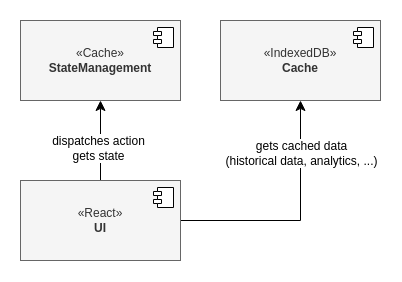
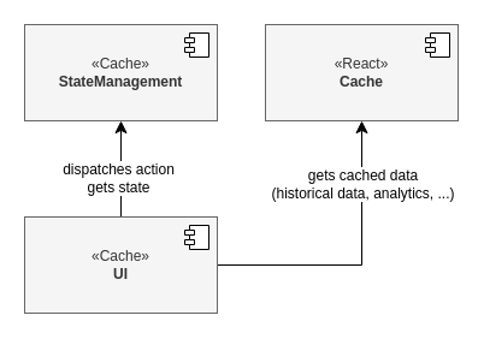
- <mxCell id="10" value="«IndexedDB»&lt;br&gt;&lt;b&gt;Cache&lt;/b&gt;" style="html=1;dropTarget=0;whiteSpace=wrap;fontFamily=Helvetica;fontSize=12;fontColor=#333333;fillColor=#f5f5f5;strokeColor=#666666;" vertex="1" parent="1"><mxGeometry x="220" y="20" width="160" height="80" as="geometry" /></mxCell>
+ <mxCell id="10" value="«React»&lt;br&gt;&lt;b&gt;Cache&lt;/b&gt;" style="html=1;dropTarget=0;whiteSpace=wrap;fontFamily=Helvetica;fontSize=12;fontColor=#333333;fillColor=#f5f5f5;strokeColor=#666666;" vertex="1" parent="1"><mxGeometry x="220" y="20" width="160" height="80" as="geometry" /></mxCell>
- <mxCell id="6" value="«React»&lt;br&gt;&lt;b&gt;UI&lt;/b&gt;" style="html=1;dropTarget=0;whiteSpace=wrap;fontFamily=Helvetica;fontSize=12;fontColor=#333333;fillColor=#f5f5f5;strokeColor=#666666;" vertex="1" parent="1"><mxGeometry x="20" y="180" width="160" height="80" as="geometry" /></mxCell>
+ <mxCell id="6" value="«Cache»&lt;br&gt;&lt;b&gt;UI&lt;/b&gt;" style="html=1;dropTarget=0;whiteSpace=wrap;fontFamily=Helvetica;fontSize=12;fontColor=#333333;fillColor=#f5f5f5;strokeColor=#666666;" vertex="1" parent="1"><mxGeometry x="20" y="180" width="160" height="80" as="geometry" /></mxCell>
